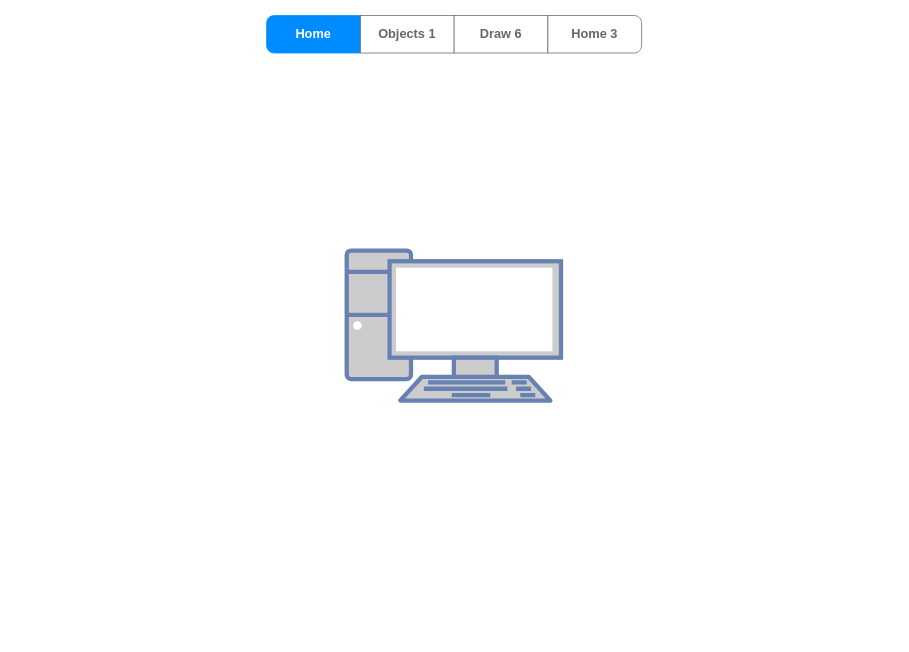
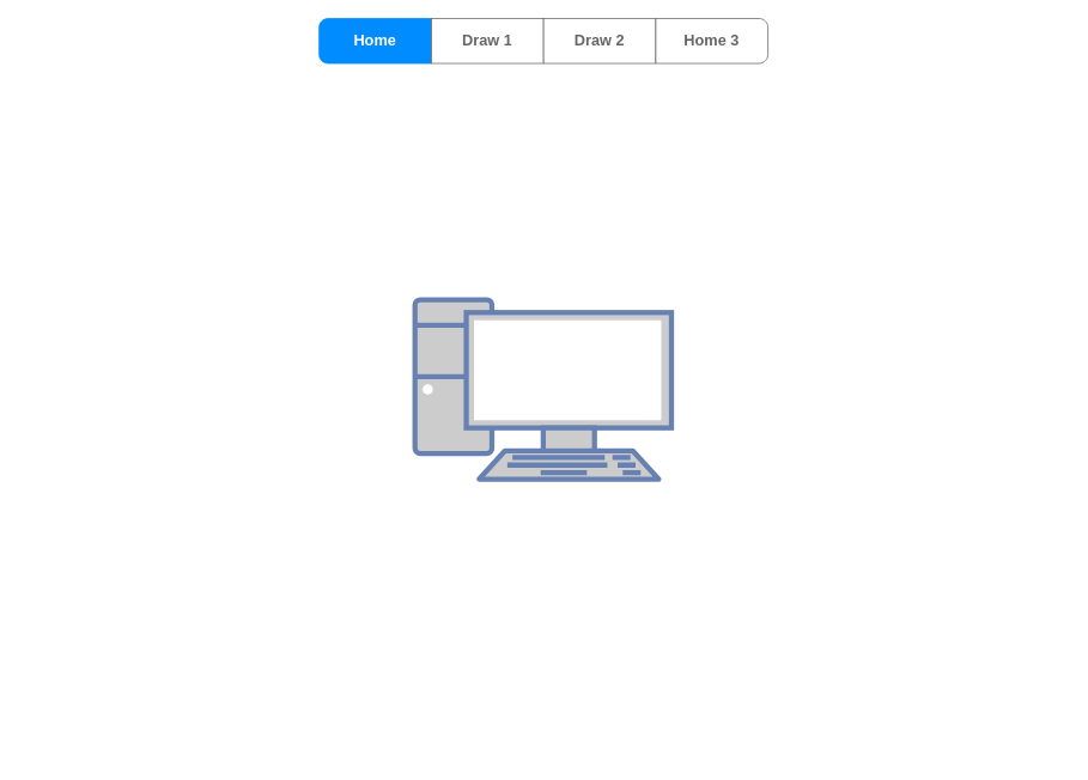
- <mxCell id="6" value="Objects 1" style="text;strokeColor=inherit;align=center;verticalAlign=middle;spacingLeft=10;spacingRight=10;overflow=hidden;points=[[0,0.5],[1,0.5]];portConstraint=eastwest;rotatable=0;whiteSpace=wrap;html=1;rSize=5;fillColor=inherit;fontColor=inherit;fontSize=17;fontStyle=1;" vertex="1" parent="4"><mxGeometry x="125" width="125" height="50" as="geometry" /></mxCell>
+ <mxCell id="6" value="Draw 1" style="text;strokeColor=inherit;align=center;verticalAlign=middle;spacingLeft=10;spacingRight=10;overflow=hidden;points=[[0,0.5],[1,0.5]];portConstraint=eastwest;rotatable=0;whiteSpace=wrap;html=1;rSize=5;fillColor=inherit;fontColor=inherit;fontSize=17;fontStyle=1;" vertex="1" parent="4"><mxGeometry x="125" width="125" height="50" as="geometry" /></mxCell>
- <mxCell id="7" value="Draw 6" style="text;strokeColor=inherit;align=center;verticalAlign=middle;spacingLeft=10;spacingRight=10;overflow=hidden;points=[[0,0.5],[1,0.5]];portConstraint=eastwest;rotatable=0;whiteSpace=wrap;html=1;rSize=5;fillColor=inherit;fontColor=inherit;fontSize=17;fontStyle=1;" vertex="1" parent="4"><mxGeometry x="250" width="125" height="50" as="geometry" /></mxCell>
+ <mxCell id="7" value="Draw 2" style="text;strokeColor=inherit;align=center;verticalAlign=middle;spacingLeft=10;spacingRight=10;overflow=hidden;points=[[0,0.5],[1,0.5]];portConstraint=eastwest;rotatable=0;whiteSpace=wrap;html=1;rSize=5;fillColor=inherit;fontColor=inherit;fontSize=17;fontStyle=1;" vertex="1" parent="4"><mxGeometry x="250" width="125" height="50" as="geometry" /></mxCell>
